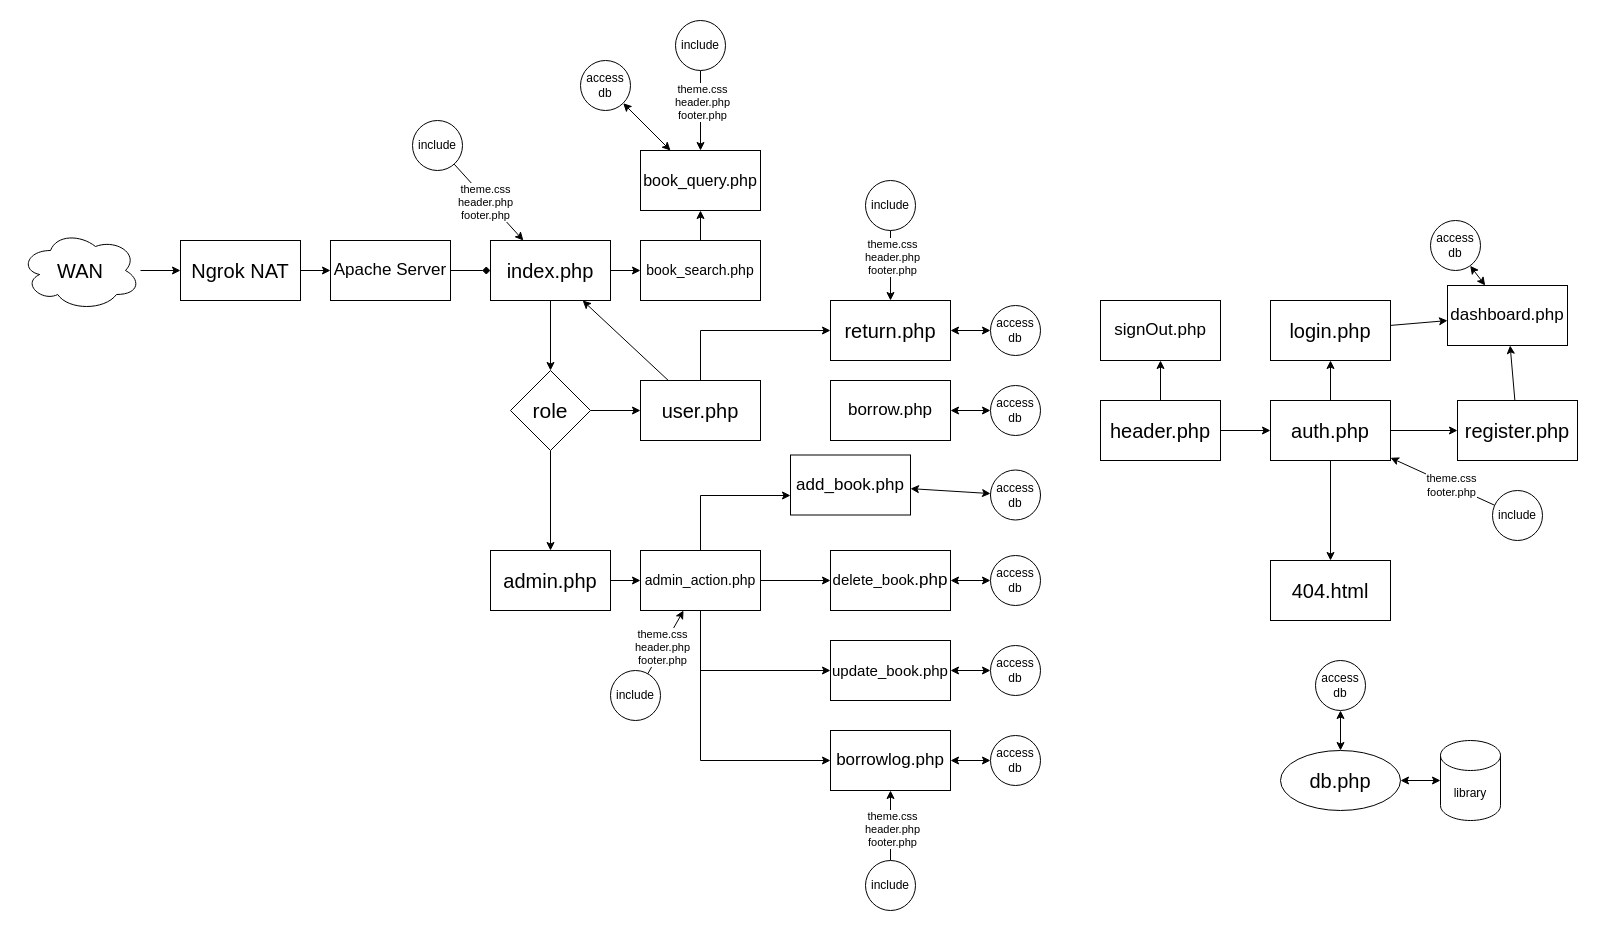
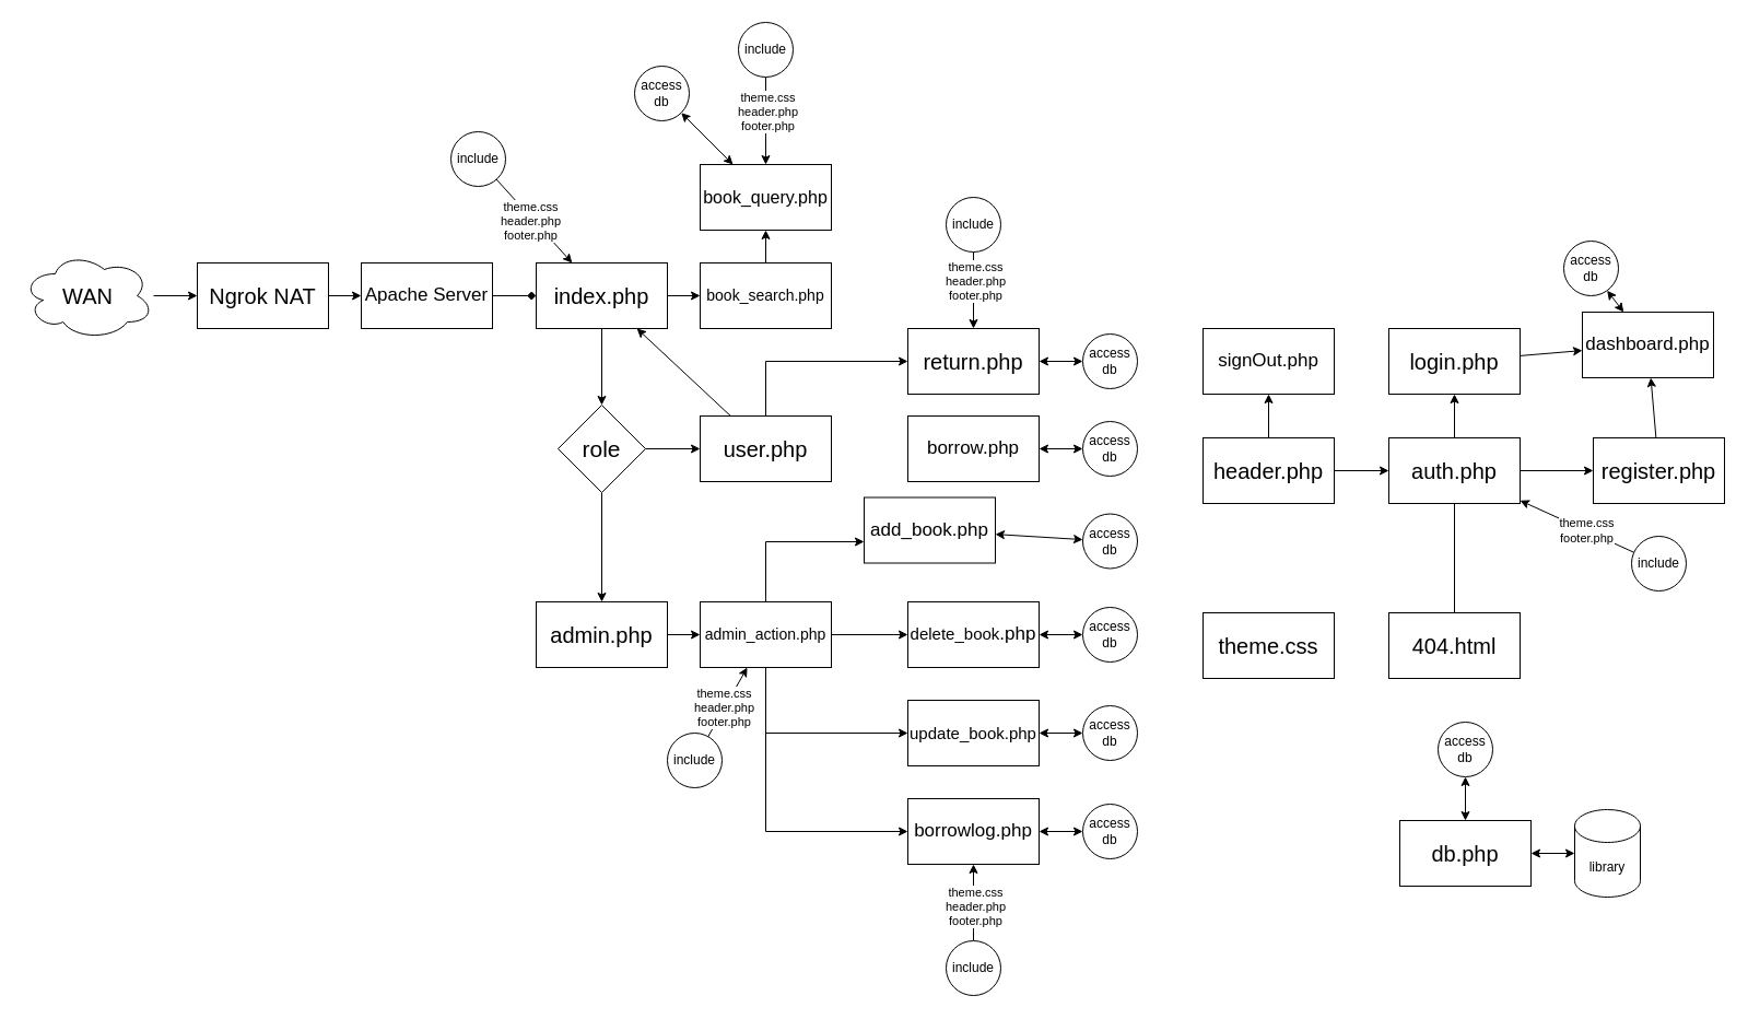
- <mxCell id="33" value="" style="rounded=0;orthogonalLoop=1;jettySize=auto;html=1;" parent="1" source="36" target="26" edge="1"><mxGeometry relative="1" as="geometry" /></mxCell>
+ <mxCell id="33" value="" style="rounded=0;orthogonalLoop=1;jettySize=auto;html=1;endArrow=none;" parent="1" source="36" target="26" edge="1"><mxGeometry relative="1" as="geometry" /></mxCell>
+ <mxCell id="11" value="&lt;font style=&quot;font-size: 20px;&quot;&gt;theme.css&lt;/font&gt;" style="rounded=0;whiteSpace=wrap;html=1;" parent="1" vertex="1"><mxGeometry x="1100" y="560" width="120" height="60" as="geometry" /></mxCell>
- <mxCell id="23" value="&lt;font style=&quot;font-size: 20px;&quot;&gt;db.php&lt;/font&gt;" style="ellipse;whiteSpace=wrap;html=1;" parent="1" vertex="1"><mxGeometry x="1280" y="750" width="120" height="60" as="geometry" /></mxCell>
+ <mxCell id="23" value="&lt;font style=&quot;font-size: 20px;&quot;&gt;db.php&lt;/font&gt;" style="rounded=0;whiteSpace=wrap;html=1;" parent="1" vertex="1"><mxGeometry x="1280" y="750" width="120" height="60" as="geometry" /></mxCell>
